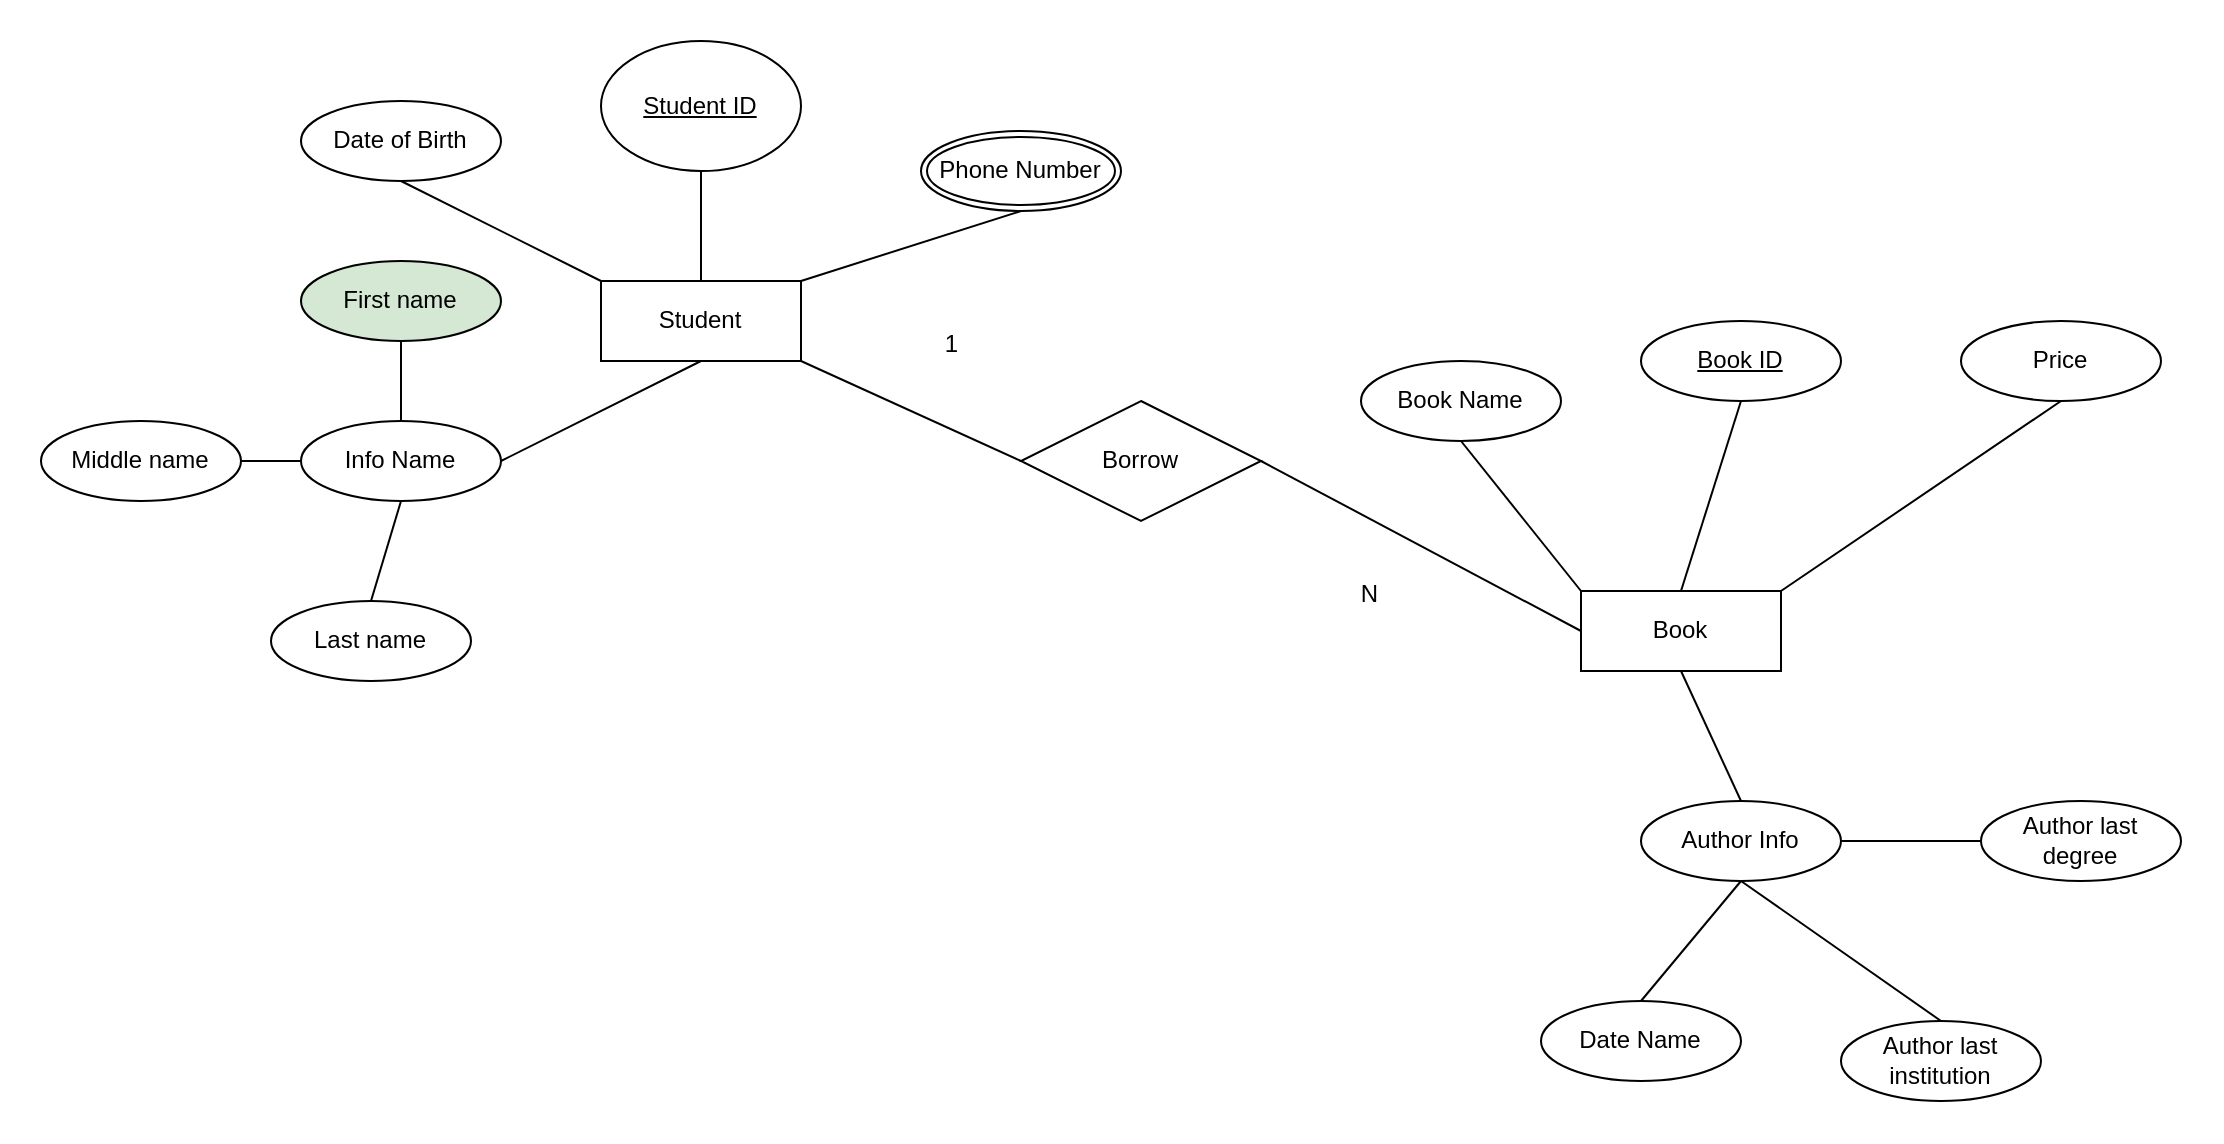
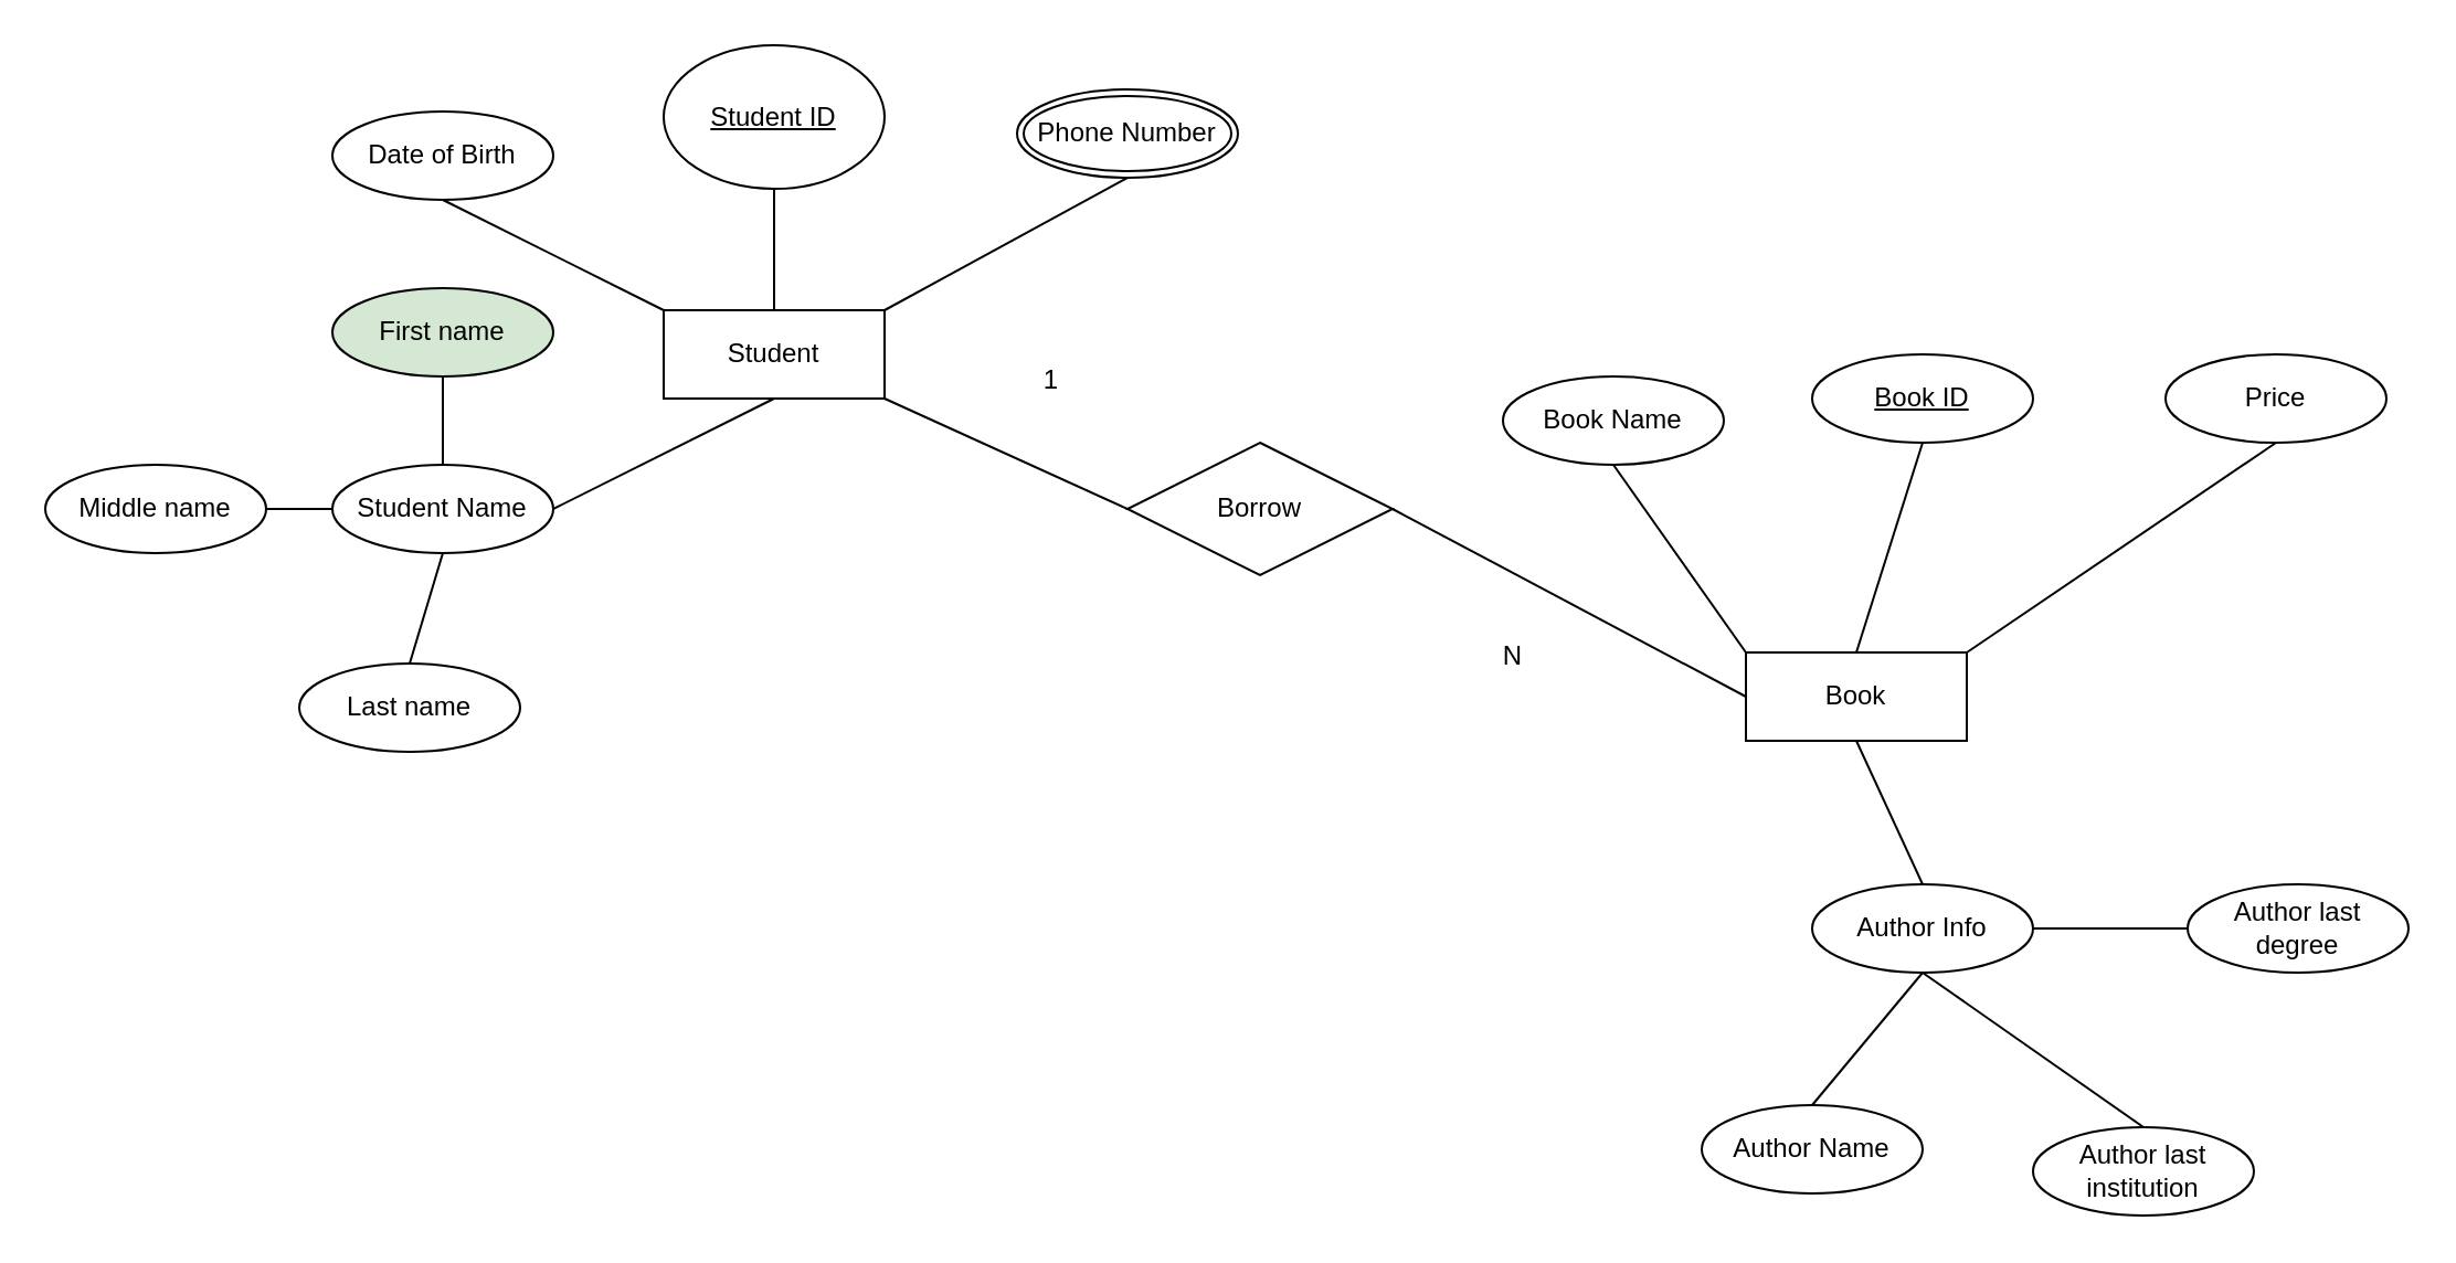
- <mxCell id="14" value="Phone Number" style="ellipse;shape=doubleEllipse;margin=3;whiteSpace=wrap;html=1;align=center;" vertex="1" parent="1"><mxGeometry x="460" y="65" width="100" height="40" as="geometry" /></mxCell>
+ <mxCell id="14" value="Phone Number" style="ellipse;shape=doubleEllipse;margin=3;whiteSpace=wrap;html=1;align=center;" vertex="1" parent="1"><mxGeometry x="460" y="40" width="100" height="40" as="geometry" /></mxCell>
- <mxCell id="28" value="Book Name" style="ellipse;whiteSpace=wrap;html=1;align=center;" vertex="1" parent="1"><mxGeometry x="680" y="180" width="100" height="40" as="geometry" /></mxCell>
+ <mxCell id="28" value="Book Name" style="ellipse;whiteSpace=wrap;html=1;align=center;" vertex="1" parent="1"><mxGeometry x="680" y="170" width="100" height="40" as="geometry" /></mxCell>
- <mxCell id="4" value="Info Name" style="ellipse;whiteSpace=wrap;html=1;align=center;" vertex="1" parent="1"><mxGeometry x="150" y="210" width="100" height="40" as="geometry" /></mxCell>
+ <mxCell id="4" value="Student Name" style="ellipse;whiteSpace=wrap;html=1;align=center;" vertex="1" parent="1"><mxGeometry x="150" y="210" width="100" height="40" as="geometry" /></mxCell>
- <mxCell id="32" value="Date Name" style="ellipse;whiteSpace=wrap;html=1;align=center;" vertex="1" parent="1"><mxGeometry x="770" y="500" width="100" height="40" as="geometry" /></mxCell>
+ <mxCell id="32" value="Author Name" style="ellipse;whiteSpace=wrap;html=1;align=center;" vertex="1" parent="1"><mxGeometry x="770" y="500" width="100" height="40" as="geometry" /></mxCell>
